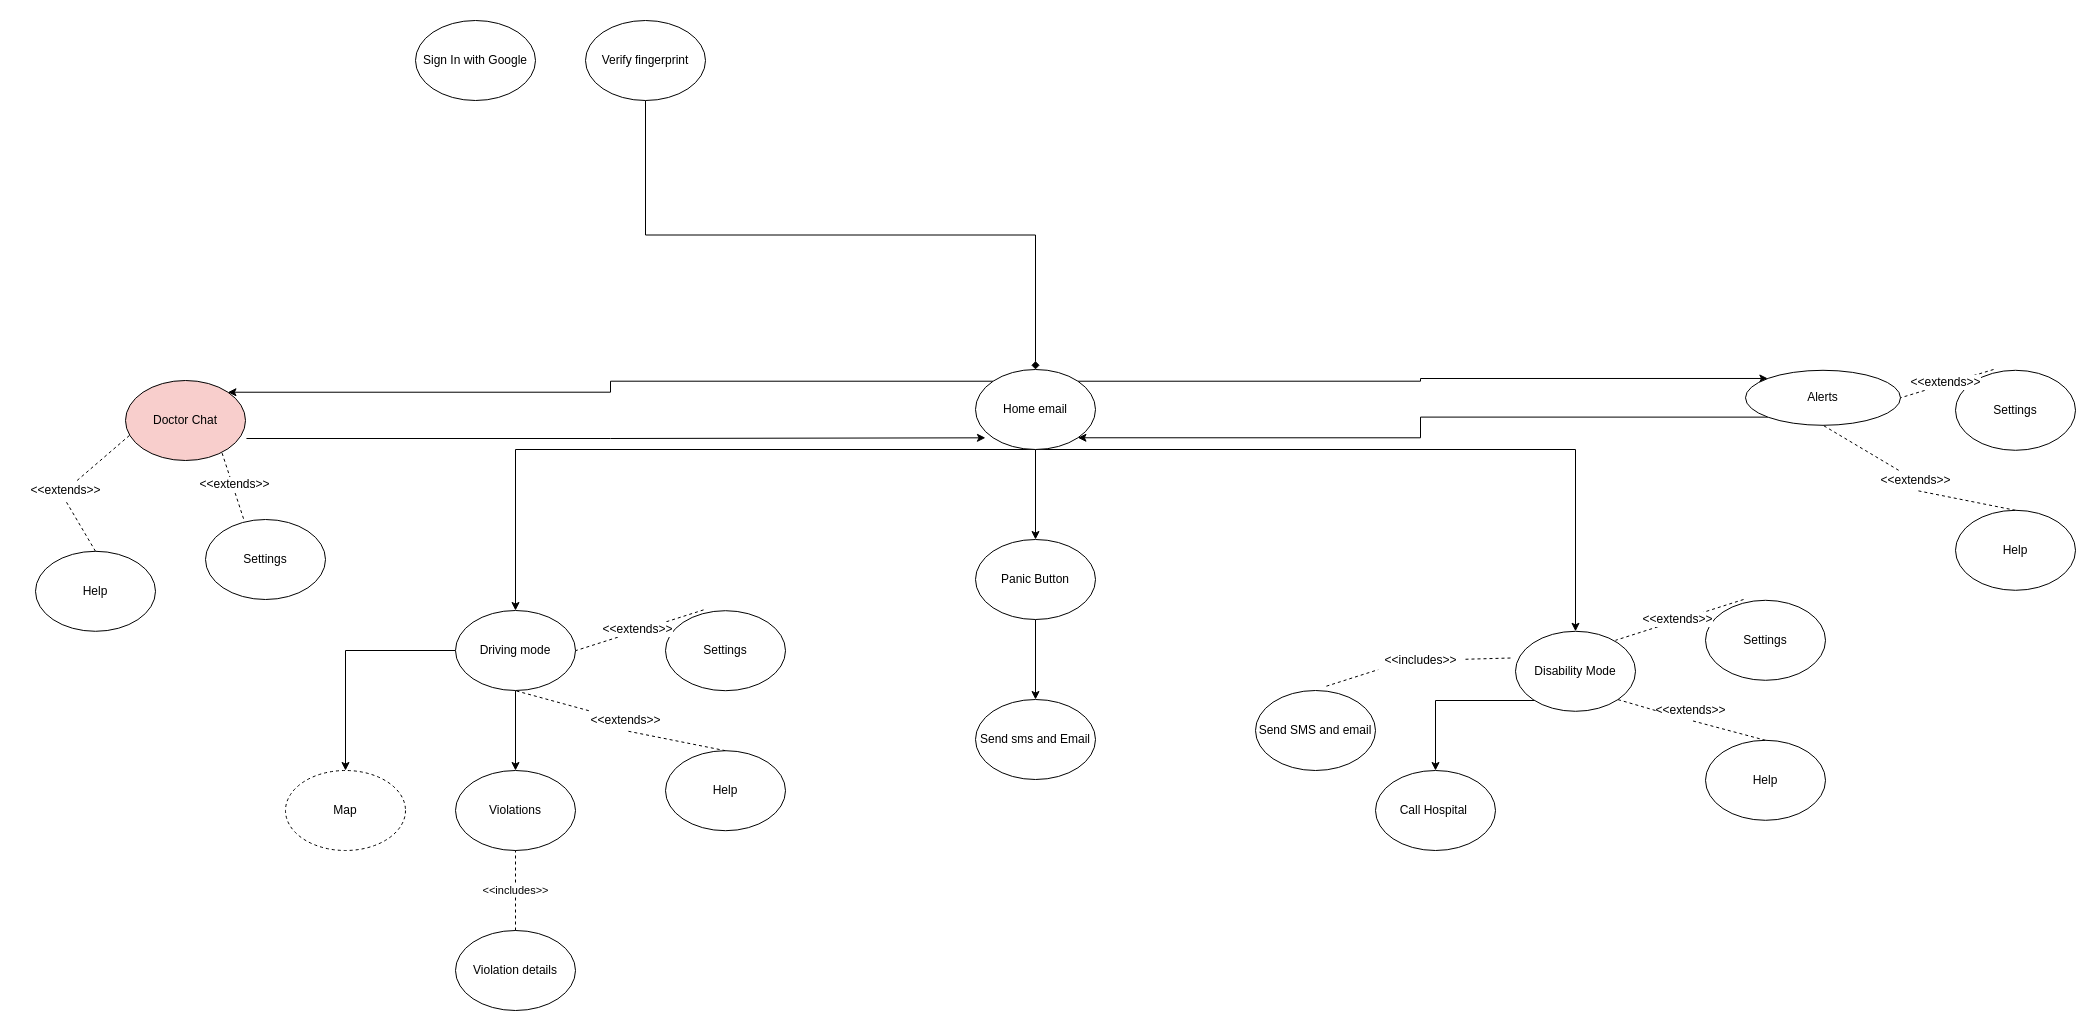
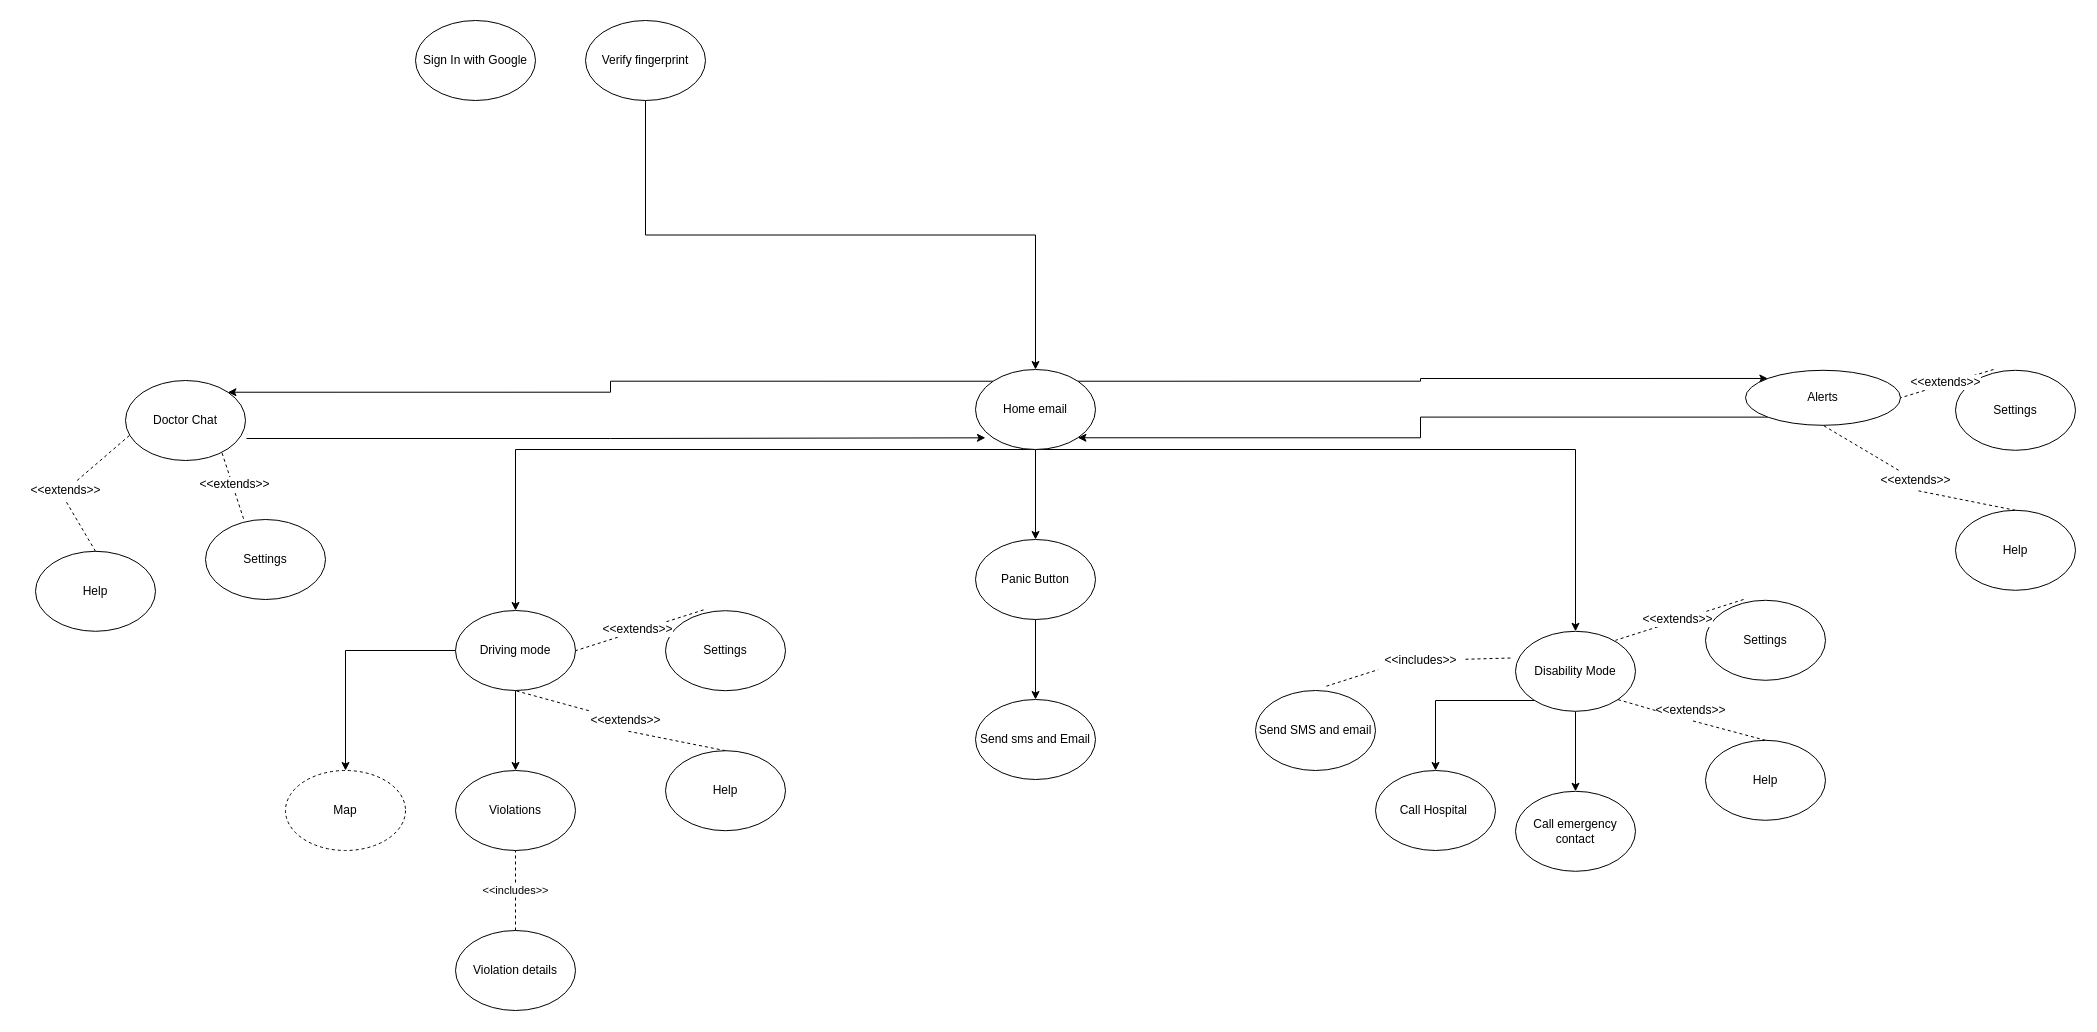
- <mxCell id="20" style="edgeStyle=orthogonalEdgeStyle;rounded=0;orthogonalLoop=1;jettySize=auto;html=1;exitX=0.5;exitY=1;exitDx=0;exitDy=0;entryX=0.5;entryY=0;entryDx=0;entryDy=0;endArrow=diamond;" edge="1" parent="1" source="21" target="7"><mxGeometry relative="1" as="geometry"><mxPoint x="645" y="300" as="targetPoint" /></mxGeometry></mxCell>
+ <mxCell id="20" style="edgeStyle=orthogonalEdgeStyle;rounded=0;orthogonalLoop=1;jettySize=auto;html=1;exitX=0.5;exitY=1;exitDx=0;exitDy=0;entryX=0.5;entryY=0;entryDx=0;entryDy=0;" edge="1" parent="1" source="21" target="7"><mxGeometry relative="1" as="geometry"><mxPoint x="645" y="300" as="targetPoint" /></mxGeometry></mxCell>
- <mxCell id="23" value="Doctor Chat" style="ellipse;whiteSpace=wrap;html=1;fillColor=#f8cecc;" parent="1" vertex="1"><mxGeometry x="125" y="380" width="120" height="80" as="geometry" /></mxCell>
+ <mxCell id="23" value="Doctor Chat" style="ellipse;whiteSpace=wrap;html=1;" parent="1" vertex="1"><mxGeometry x="125" y="380" width="120" height="80" as="geometry" /></mxCell>
+ <mxCell id="11" value="" style="edgeStyle=orthogonalEdgeStyle;rounded=0;orthogonalLoop=1;jettySize=auto;html=1;" edge="1" parent="1" source="13" target="15"><mxGeometry relative="1" as="geometry" /></mxCell>
+ <mxCell id="15" value="Call emergency contact" style="ellipse;whiteSpace=wrap;html=1;" vertex="1" parent="1"><mxGeometry x="1515" y="790.8" width="120" height="80" as="geometry" /></mxCell>
